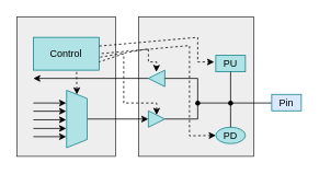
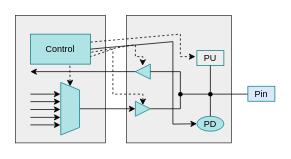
- <mxCell id="19" value="PU" style="rounded=0;whiteSpace=wrap;html=1;fillColor=#b0e3e6;strokeColor=#0e8088;" parent="1" vertex="1"><mxGeometry x="262" y="67" width="36" height="20" as="geometry" /></mxCell>
+ <mxCell id="19" value="PU" style="rounded=0;whiteSpace=wrap;html=1;fillColor=#eeeeee;strokeColor=#0e8088;" parent="1" vertex="1"><mxGeometry x="262" y="67" width="36" height="20" as="geometry" /></mxCell>
- <mxCell id="29" value="" style="endArrow=none;dashed=1;html=1;rounded=0;entryX=1;entryY=0.5;entryDx=0;entryDy=0;exitX=0;exitY=0.5;exitDx=0;exitDy=0;endFill=0;startArrow=classic;startFill=1;" parent="1" source="20" target="4" edge="1"><mxGeometry width="50" height="50" relative="1" as="geometry"><mxPoint x="70" y="125" as="sourcePoint" /><mxPoint x="120" y="75" as="targetPoint" /><Array as="points"><mxPoint x="230" y="165" /><mxPoint x="230" y="55" /></Array></mxGeometry></mxCell>
+ <mxCell id="29" value="" style="endArrow=none;dashed=0;html=1;rounded=0;entryX=1;entryY=0.5;entryDx=0;entryDy=0;exitX=0;exitY=0.5;exitDx=0;exitDy=0;endFill=0;startArrow=classic;startFill=1;" parent="1" source="20" target="4" edge="1"><mxGeometry width="50" height="50" relative="1" as="geometry"><mxPoint x="70" y="125" as="sourcePoint" /><mxPoint x="120" y="75" as="targetPoint" /><Array as="points"><mxPoint x="230" y="165" /><mxPoint x="230" y="55" /></Array></mxGeometry></mxCell>
